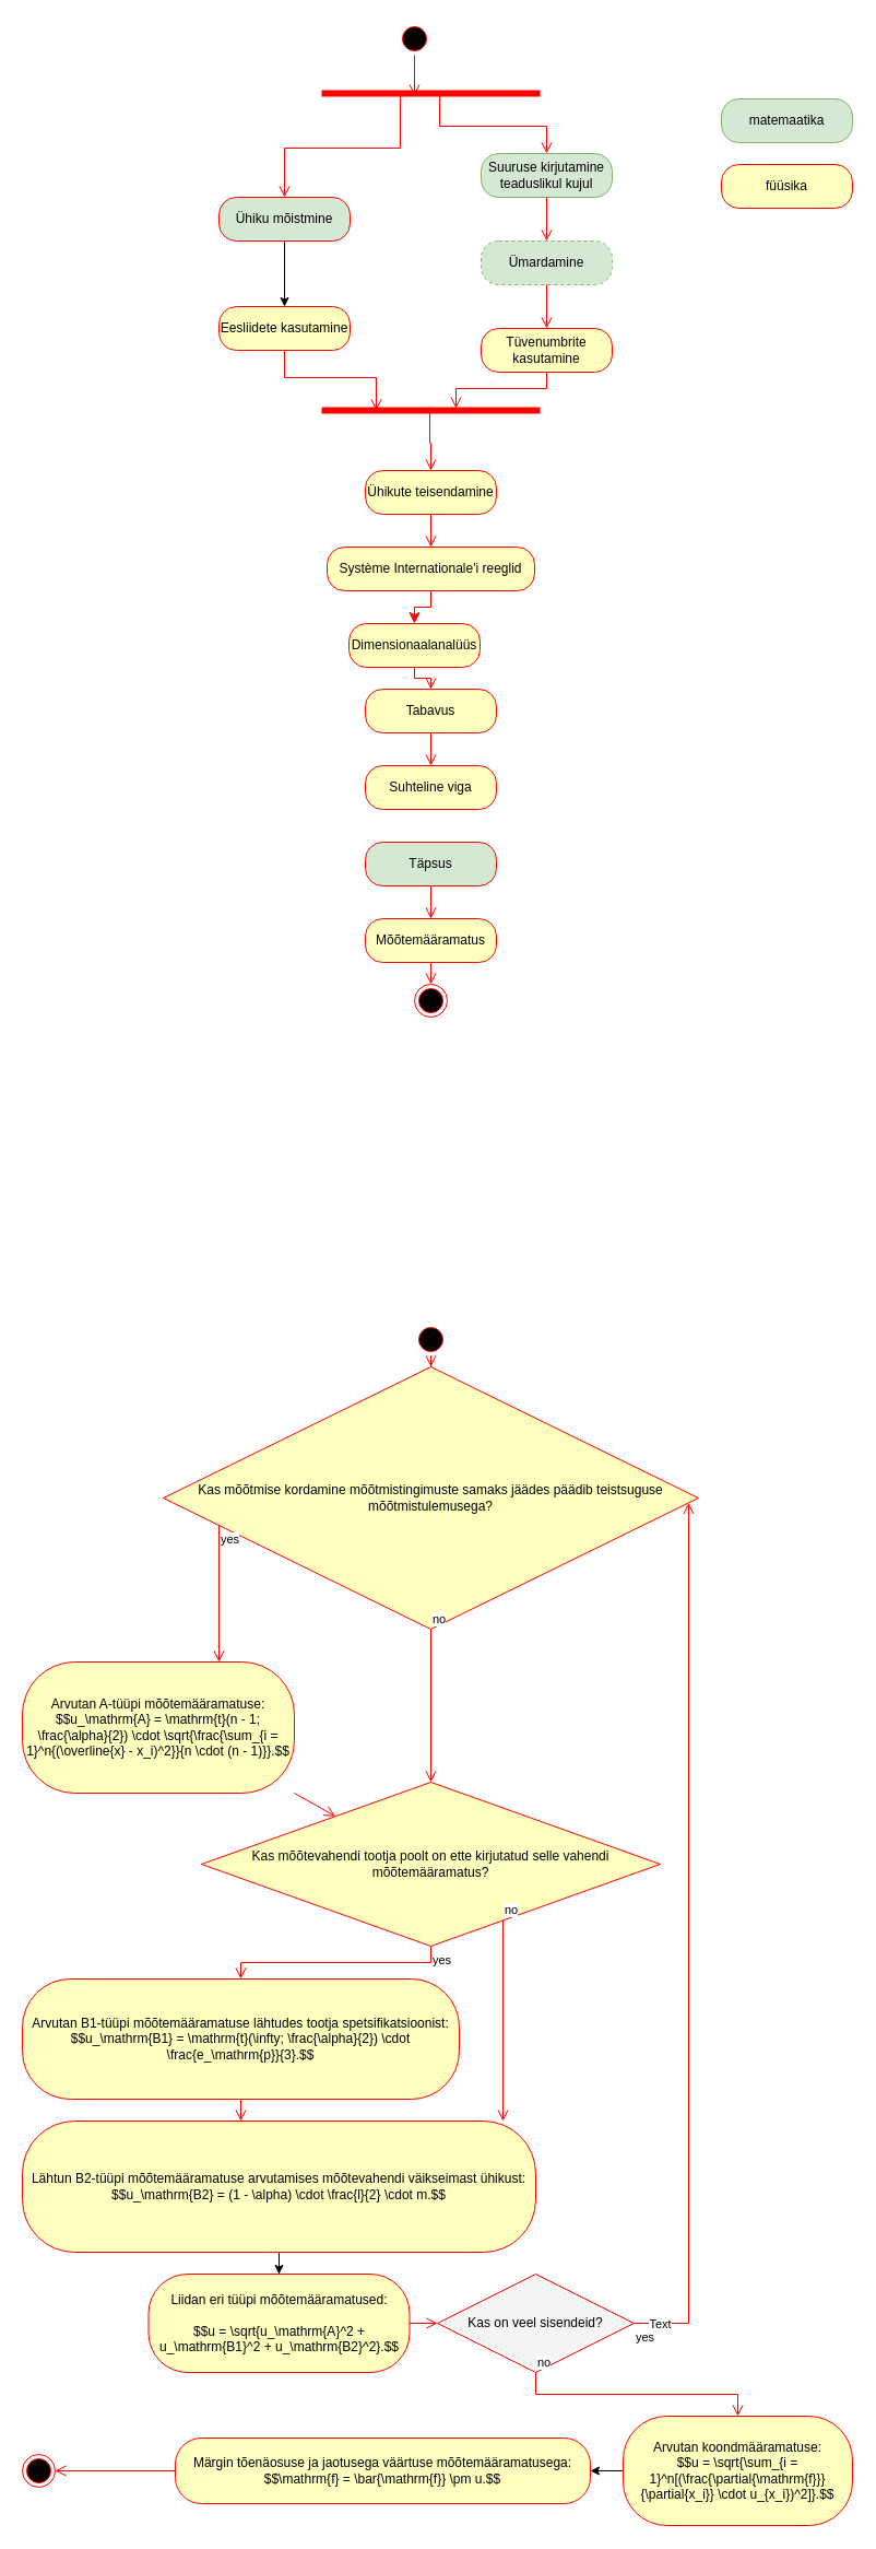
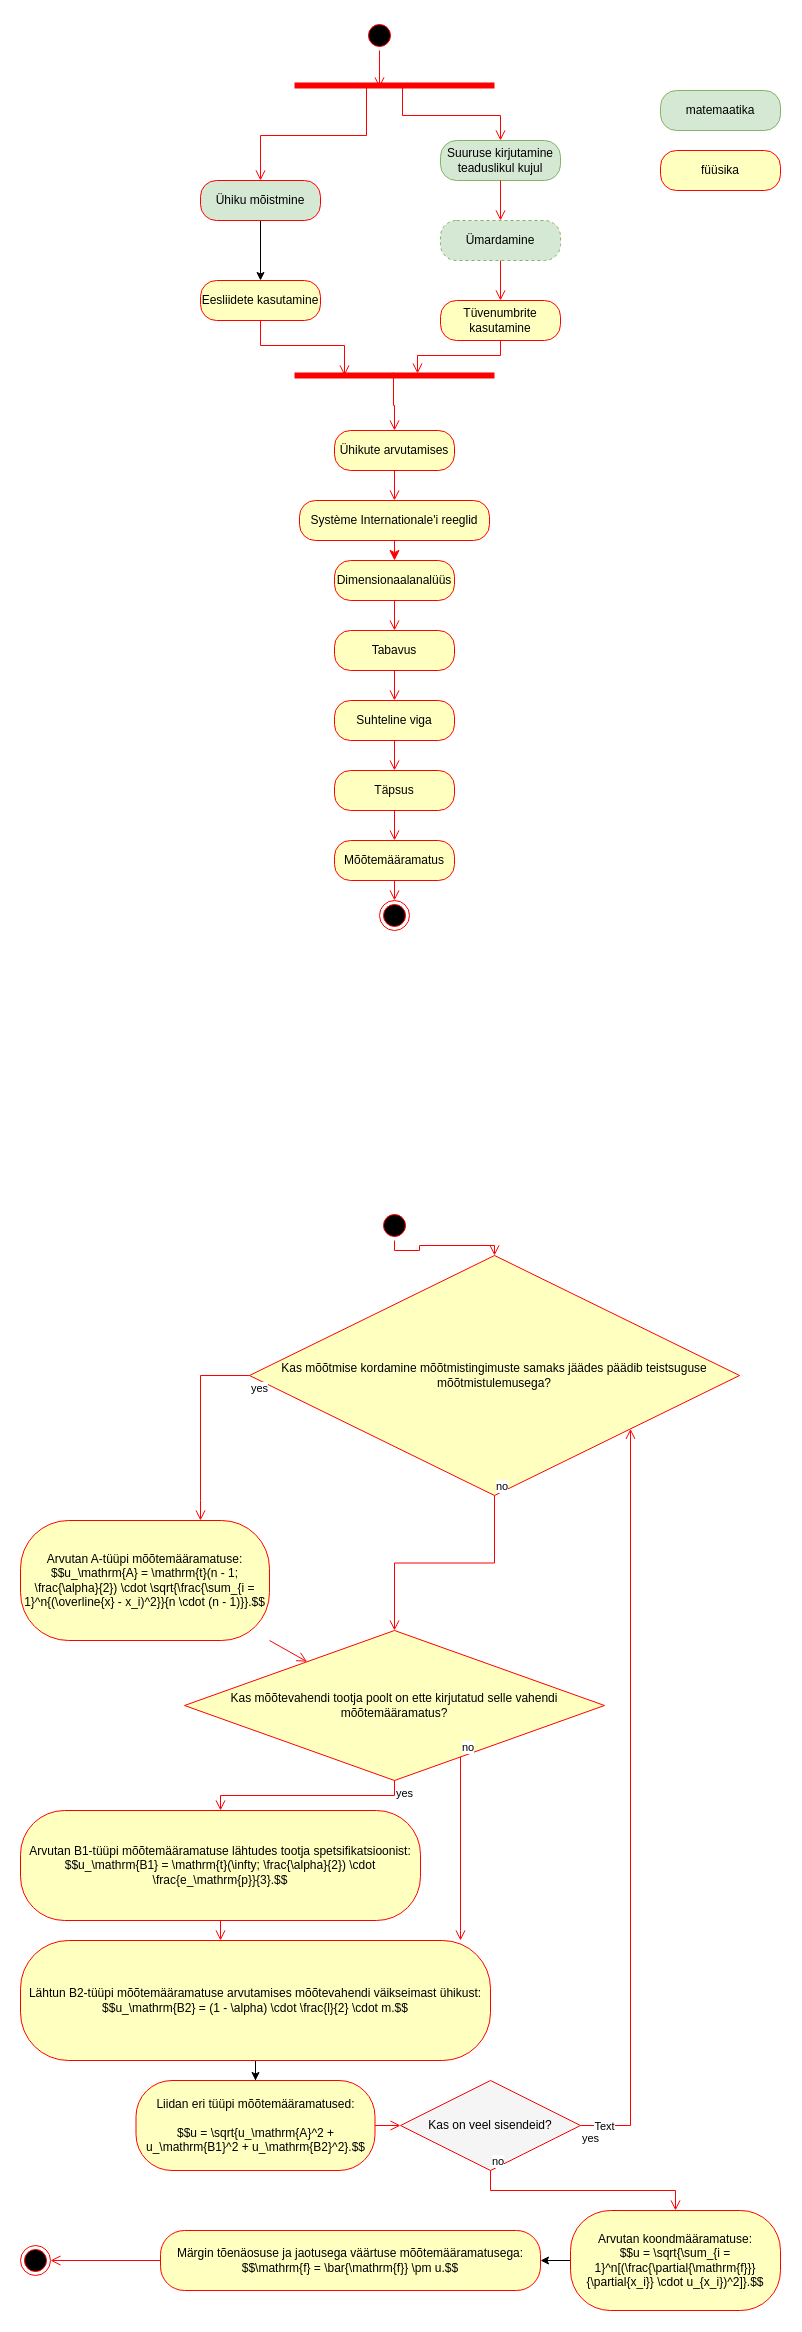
- <mxCell id="21" value="Ühikute teisendamine" style="rounded=1;whiteSpace=wrap;html=1;arcSize=40;fontColor=#000000;fillColor=#ffffc0;strokeColor=#ff0000;" parent="1" vertex="1"><mxGeometry x="334" y="430" width="120" height="40" as="geometry" /></mxCell>
+ <mxCell id="21" value="Ühikute arvutamises" style="rounded=1;whiteSpace=wrap;html=1;arcSize=40;fontColor=#000000;fillColor=#ffffc0;strokeColor=#ff0000;" parent="1" vertex="1"><mxGeometry x="334" y="430" width="120" height="40" as="geometry" /></mxCell>
- <mxCell id="26" value="Dimensionaalanalüüs" style="rounded=1;whiteSpace=wrap;html=1;arcSize=40;fontColor=#000000;fillColor=#ffffc0;strokeColor=#ff0000;" parent="1" vertex="1"><mxGeometry x="319" y="570" width="120" height="40" as="geometry" /></mxCell>
+ <mxCell id="26" value="Dimensionaalanalüüs" style="rounded=1;whiteSpace=wrap;html=1;arcSize=40;fontColor=#000000;fillColor=#ffffc0;strokeColor=#ff0000;" parent="1" vertex="1"><mxGeometry x="334" y="560" width="120" height="40" as="geometry" /></mxCell>
+ <mxCell id="33" value="" style="edgeStyle=orthogonalEdgeStyle;html=1;verticalAlign=bottom;endArrow=open;endSize=8;strokeColor=#ff0000;rounded=0;" parent="1" source="36" target="30" edge="1"><mxGeometry relative="1" as="geometry"><mxPoint x="680" y="850" as="targetPoint" /></mxGeometry></mxCell>
- <mxCell id="30" value="Täpsus" style="rounded=1;whiteSpace=wrap;html=1;arcSize=40;fontColor=#000000;fillColor=#d5e8d4;strokeColor=#ff0000;" parent="1" vertex="1"><mxGeometry x="334" y="770" width="120" height="40" as="geometry" /></mxCell>
+ <mxCell id="30" value="Täpsus" style="rounded=1;whiteSpace=wrap;html=1;arcSize=40;fontColor=#000000;fillColor=#ffffc0;strokeColor=#ff0000;" parent="1" vertex="1"><mxGeometry x="334" y="770" width="120" height="40" as="geometry" /></mxCell>
- <mxCell id="39" value="Kas mõõtmise kordamine mõõtmistingimuste samaks jäädes päädib teistsuguse mõõtmistulemusega?" style="rhombus;whiteSpace=wrap;html=1;fontColor=#000000;fillColor=#ffffc0;strokeColor=#ff0000;" parent="1" vertex="1"><mxGeometry x="149" y="1250" width="490" height="240" as="geometry" /></mxCell>
+ <mxCell id="39" value="Kas mõõtmise kordamine mõõtmistingimuste samaks jäädes päädib teistsuguse mõõtmistulemusega?" style="rhombus;whiteSpace=wrap;html=1;fontColor=#000000;fillColor=#ffffc0;strokeColor=#ff0000;" parent="1" vertex="1"><mxGeometry x="249" y="1255" width="490" height="240" as="geometry" /></mxCell>
